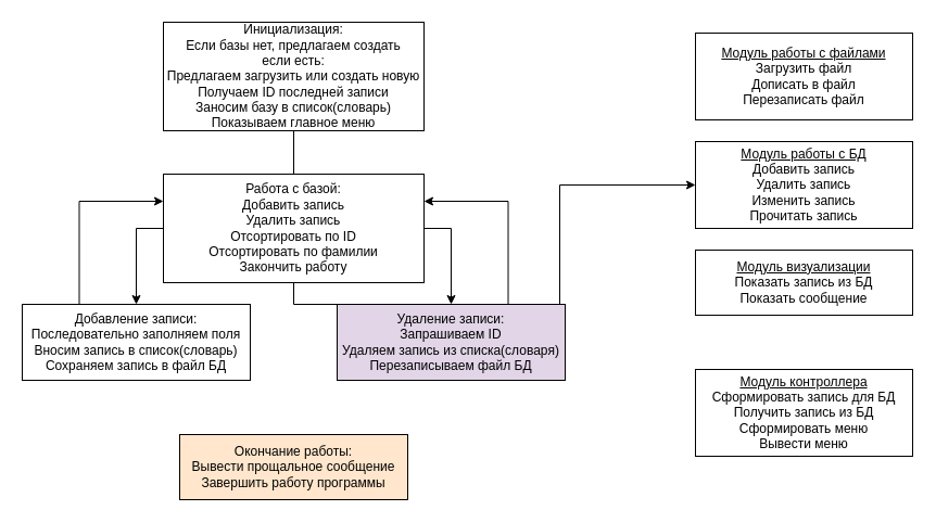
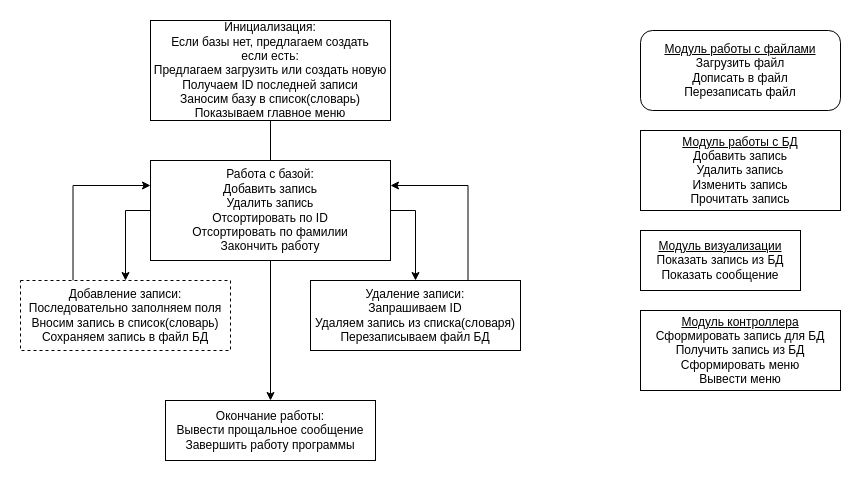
- <mxCell id="13" value="&lt;u&gt;Модуль работы с файлами&lt;/u&gt;&lt;br&gt;Загрузить файл&lt;br&gt;Дописать в файл&lt;br&gt;Перезаписать файл" style="rounded=0;whiteSpace=wrap;html=1;" vertex="1" parent="1"><mxGeometry x="640" y="30" width="200" height="80" as="geometry" /></mxCell>
+ <mxCell id="13" value="&lt;u&gt;Модуль работы с файлами&lt;/u&gt;&lt;br&gt;Загрузить файл&lt;br&gt;Дописать в файл&lt;br&gt;Перезаписать файл" style="whiteSpace=wrap;html=1;rounded=1;" vertex="1" parent="1"><mxGeometry x="640" y="30" width="200" height="80" as="geometry" /></mxCell>
- <mxCell id="10" style="edgeStyle=orthogonalEdgeStyle;rounded=0;orthogonalLoop=1;jettySize=auto;html=1;exitX=0.5;exitY=1;exitDx=0;exitDy=0;" edge="1" parent="1" source="11" target="14"><mxGeometry relative="1" as="geometry" /></mxCell>
+ <mxCell id="10" style="edgeStyle=orthogonalEdgeStyle;rounded=0;orthogonalLoop=1;jettySize=auto;html=1;exitX=0.5;exitY=1;exitDx=0;exitDy=0;entryX=0.5;entryY=0;entryDx=0;entryDy=0;" edge="1" parent="1" source="11" target="12"><mxGeometry relative="1" as="geometry" /></mxCell>
- <mxCell id="15" value="&lt;u&gt;Модуль визуализации&lt;/u&gt;&lt;br&gt;Показать запись из БД&lt;br&gt;Показать сообщение&lt;br&gt;" style="rounded=0;whiteSpace=wrap;html=1;" vertex="1" parent="1"><mxGeometry x="640" y="230" width="200" height="60" as="geometry" /></mxCell>
+ <mxCell id="15" value="&lt;u&gt;Модуль визуализации&lt;/u&gt;&lt;br&gt;Показать запись из БД&lt;br&gt;Показать сообщение&lt;br&gt;" style="rounded=0;whiteSpace=wrap;html=1;" vertex="1" parent="1"><mxGeometry x="640" y="230" width="160" height="60" as="geometry" /></mxCell>
- <mxCell id="5" value="Добавление записи:&lt;br&gt;Последовательно заполняем поля&lt;br&gt;Вносим запись в список(словарь)&lt;br&gt;Сохраняем запись в файл БД" style="rounded=0;whiteSpace=wrap;html=1;" vertex="1" parent="1"><mxGeometry x="20" y="280" width="210" height="70" as="geometry" /></mxCell>
+ <mxCell id="5" value="Добавление записи:&lt;br&gt;Последовательно заполняем поля&lt;br&gt;Вносим запись в список(словарь)&lt;br&gt;Сохраняем запись в файл БД" style="rounded=0;whiteSpace=wrap;html=1;dashed=1;" vertex="1" parent="1"><mxGeometry x="20" y="280" width="210" height="70" as="geometry" /></mxCell>
- <mxCell id="7" value="Удаление записи:&lt;br&gt;Запрашиваем ID&lt;br&gt;Удаляем запись из списка(словаря)&lt;br&gt;Перезаписываем файл БД" style="rounded=0;whiteSpace=wrap;html=1;fillColor=#e1d5e7;" vertex="1" parent="1"><mxGeometry x="310" y="280" width="210" height="70" as="geometry" /></mxCell>
+ <mxCell id="7" value="Удаление записи:&lt;br&gt;Запрашиваем ID&lt;br&gt;Удаляем запись из списка(словаря)&lt;br&gt;Перезаписываем файл БД" style="rounded=0;whiteSpace=wrap;html=1;" vertex="1" parent="1"><mxGeometry x="310" y="280" width="210" height="70" as="geometry" /></mxCell>
- <mxCell id="16" value="&lt;u&gt;Модуль контроллера&lt;/u&gt;&lt;br&gt;Сформировать запись для БД&lt;br&gt;Получить запись из БД&lt;br&gt;Сформировать меню&lt;br&gt;Вывести меню&lt;br&gt;" style="rounded=0;whiteSpace=wrap;html=1;" vertex="1" parent="1"><mxGeometry x="640" y="340" width="200" height="80" as="geometry" /></mxCell>
+ <mxCell id="16" value="&lt;u&gt;Модуль контроллера&lt;/u&gt;&lt;br&gt;Сформировать запись для БД&lt;br&gt;Получить запись из БД&lt;br&gt;Сформировать меню&lt;br&gt;Вывести меню&lt;br&gt;" style="rounded=0;whiteSpace=wrap;html=1;" vertex="1" parent="1"><mxGeometry x="640" y="310" width="200" height="80" as="geometry" /></mxCell>
- <mxCell id="12" value="Окончание работы:&lt;br&gt;Вывести прощальное сообщение&lt;br&gt;Завершить работу программы" style="rounded=0;whiteSpace=wrap;html=1;fillColor=#ffe6cc;" vertex="1" parent="1"><mxGeometry x="165" y="400" width="210" height="60" as="geometry" /></mxCell>
+ <mxCell id="12" value="Окончание работы:&lt;br&gt;Вывести прощальное сообщение&lt;br&gt;Завершить работу программы" style="rounded=0;whiteSpace=wrap;html=1;" vertex="1" parent="1"><mxGeometry x="165" y="400" width="210" height="60" as="geometry" /></mxCell>
